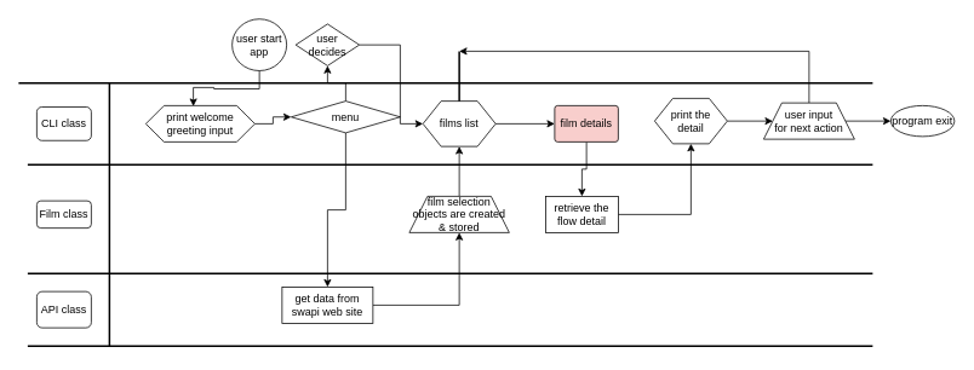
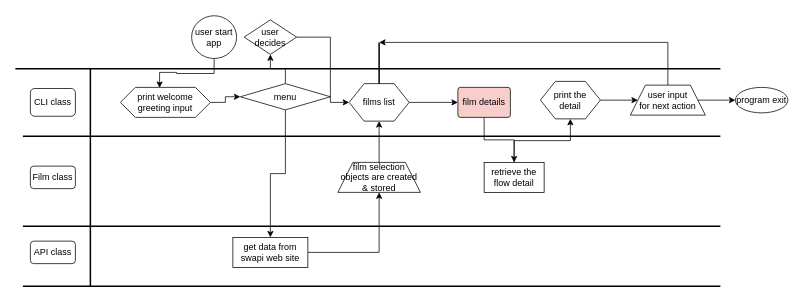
- <mxCell id="23" value="retrieve the&lt;br&gt;flow detail" style="rounded=0;whiteSpace=wrap;html=1;" vertex="1" parent="1"><mxGeometry x="600" y="216" width="80" height="40" as="geometry" /></mxCell>
+ <mxCell id="23" value="retrieve the&lt;br&gt;flow detail" style="rounded=0;whiteSpace=wrap;html=1;" vertex="1" parent="1"><mxGeometry x="645" y="216" width="80" height="40" as="geometry" /></mxCell>
- <mxCell id="28" value="API class" style="rounded=1;whiteSpace=wrap;html=1;" vertex="1" parent="1"><mxGeometry x="40" y="321" width="60" height="40" as="geometry" /></mxCell>
+ <mxCell id="28" value="API class" style="rounded=1;whiteSpace=wrap;html=1;" vertex="1" parent="1"><mxGeometry x="40" y="321" width="60" height="30" as="geometry" /></mxCell>
